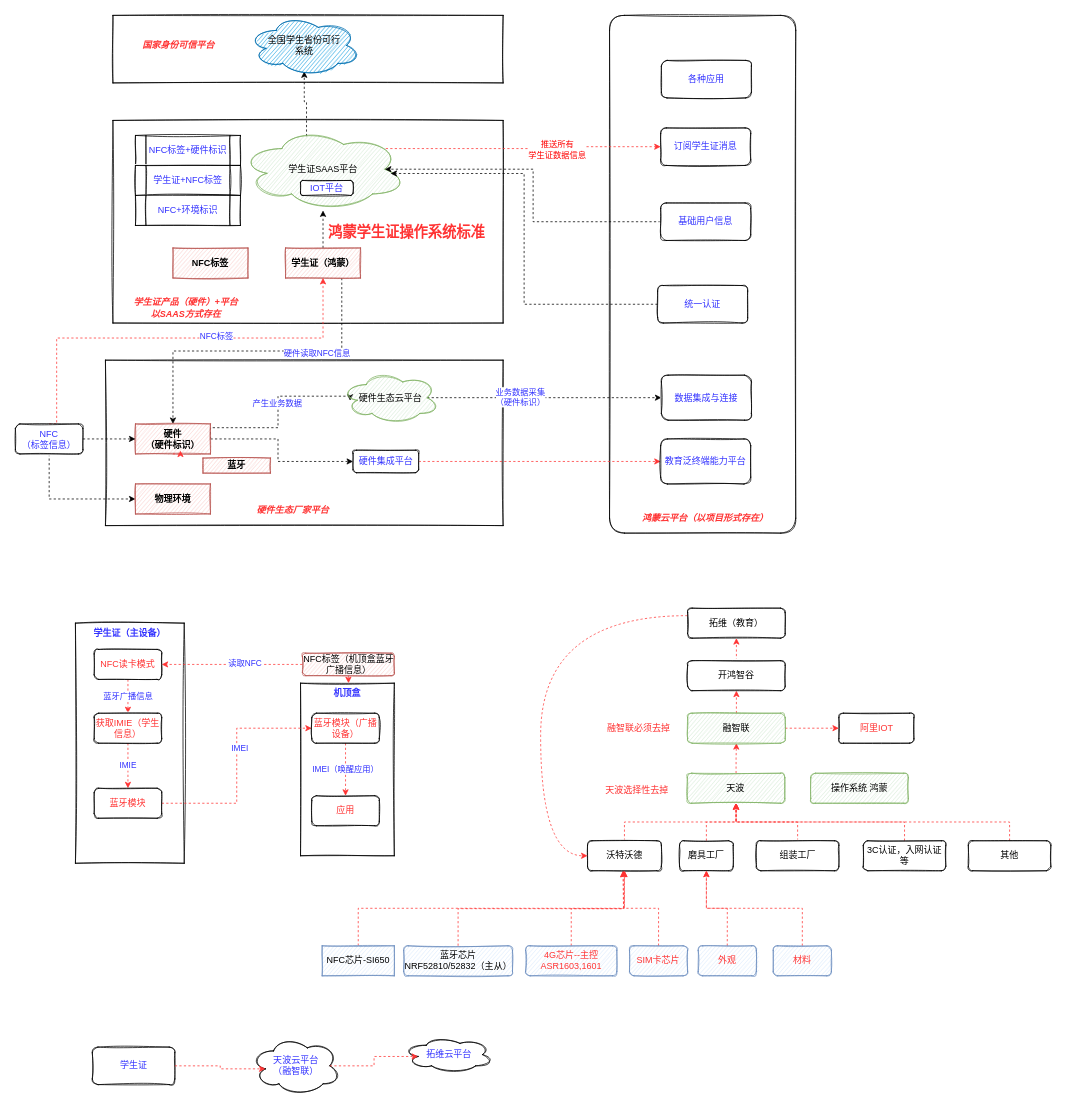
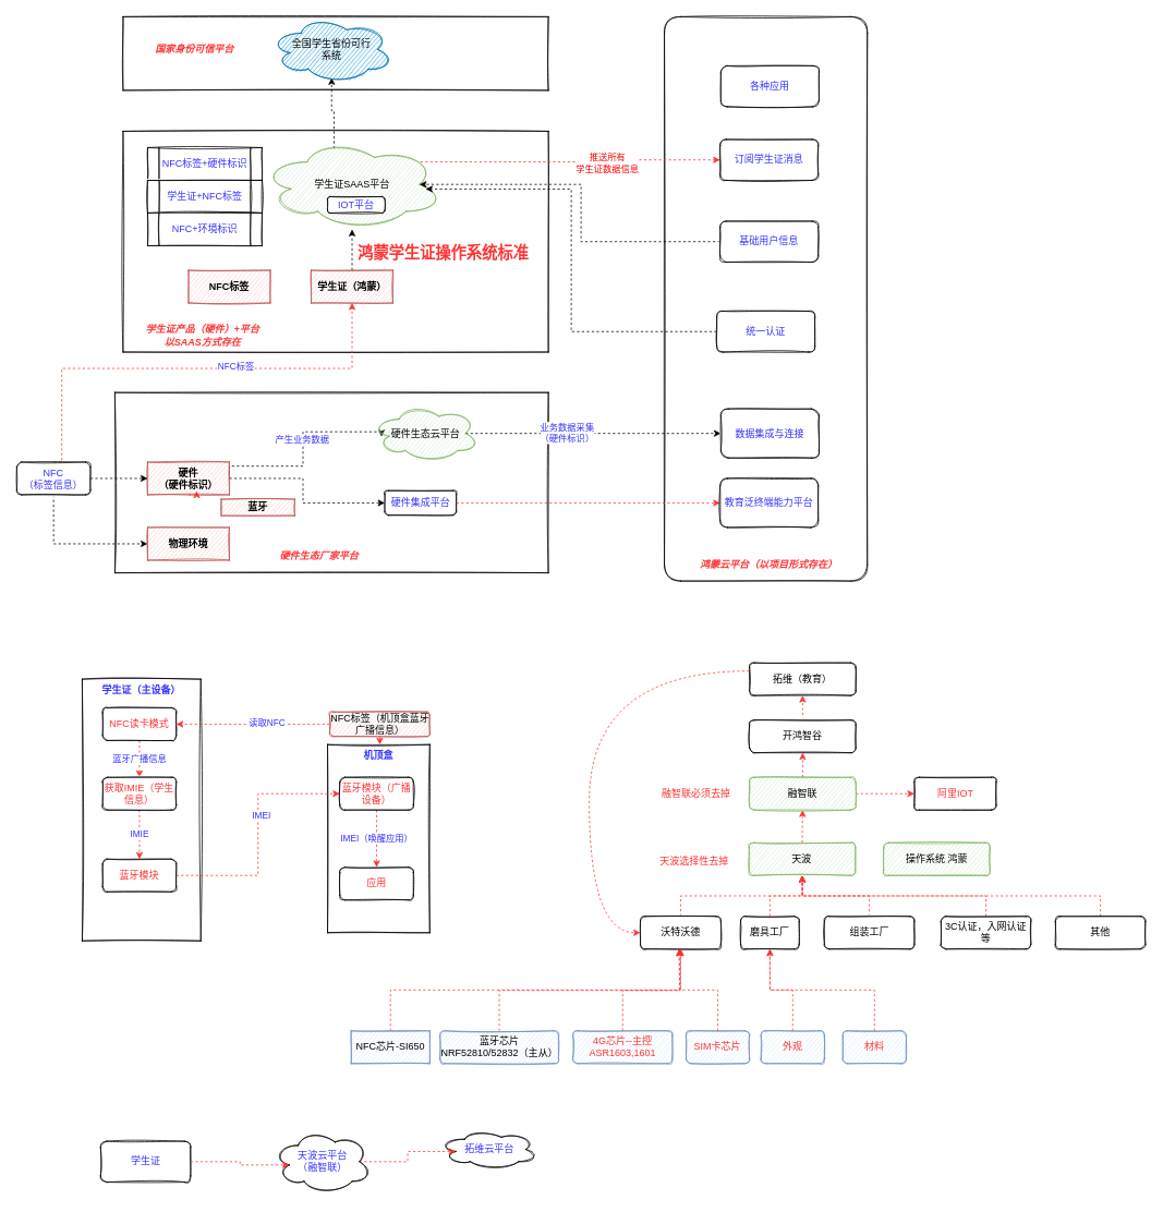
- <mxCell id="9" style="edgeStyle=orthogonalEdgeStyle;rounded=0;orthogonalLoop=1;jettySize=auto;html=1;exitX=0.75;exitY=1;exitDx=0;exitDy=0;entryX=0.5;entryY=0;entryDx=0;entryDy=0;dashed=1;fontColor=#3333FF;" edge="1" parent="1" source="11" target="15"><mxGeometry relative="1" as="geometry" /></mxCell>
- <mxCell id="10" value="硬件读取NFC信息" style="edgeLabel;html=1;align=center;verticalAlign=middle;resizable=0;points=[];fontColor=#3333FF;" vertex="1" connectable="0" parent="9"><mxGeometry x="-0.377" y="3" relative="1" as="geometry"><mxPoint as="offset" /></mxGeometry></mxCell>
